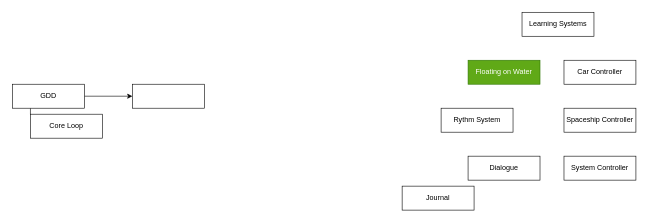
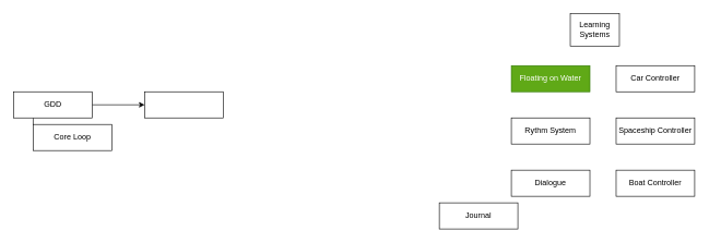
- <mxCell id="7" value="Learning Systems" style="rounded=0;whiteSpace=wrap;html=1;" vertex="1" parent="1"><mxGeometry x="870" y="20" width="120" height="40" as="geometry" /></mxCell>
+ <mxCell id="7" value="Learning Systems" style="rounded=0;whiteSpace=wrap;html=1;" vertex="1" parent="1"><mxGeometry x="870" y="20" width="75" height="50" as="geometry" /></mxCell>
- <mxCell id="12" value="Rythm System" style="rounded=0;whiteSpace=wrap;html=1;" vertex="1" parent="1"><mxGeometry x="735" y="180" width="120" height="40" as="geometry" /></mxCell>
+ <mxCell id="12" value="Rythm System" style="rounded=0;whiteSpace=wrap;html=1;" vertex="1" parent="1"><mxGeometry x="780" y="180" width="120" height="40" as="geometry" /></mxCell>
- <mxCell id="11" value="System Controller" style="rounded=0;whiteSpace=wrap;html=1;" vertex="1" parent="1"><mxGeometry x="940" y="260" width="120" height="40" as="geometry" /></mxCell>
+ <mxCell id="11" value="Boat Controller" style="rounded=0;whiteSpace=wrap;html=1;" vertex="1" parent="1"><mxGeometry x="940" y="260" width="120" height="40" as="geometry" /></mxCell>
